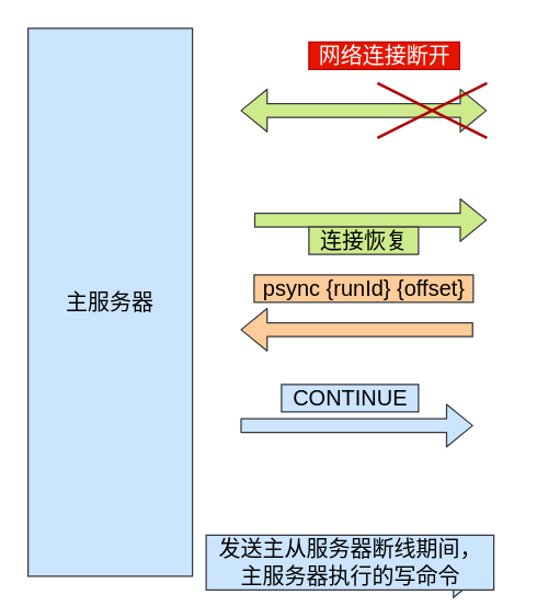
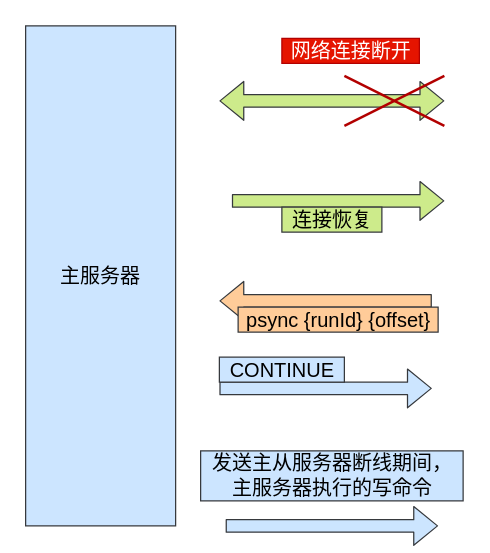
- <mxCell id="12" value="psync {runId} {offset}" style="text;html=1;align=center;verticalAlign=middle;resizable=0;points=[];autosize=1;strokeColor=#36393d;fontSize=16;fillColor=#ffcc99;" vertex="1" parent="1"><mxGeometry x="185" y="200" width="160" height="20" as="geometry" /></mxCell>
+ <mxCell id="12" value="psync {runId} {offset}" style="text;html=1;align=center;verticalAlign=middle;resizable=0;points=[];autosize=1;strokeColor=#36393d;fontSize=16;fillColor=#ffcc99;" vertex="1" parent="1"><mxGeometry x="190" y="245" width="160" height="20" as="geometry" /></mxCell>
- <mxCell id="13" value="CONTINUE" style="text;html=1;align=center;verticalAlign=middle;resizable=0;points=[];autosize=1;strokeColor=#36393d;fontSize=16;fillColor=#cce5ff;" vertex="1" parent="1"><mxGeometry x="205" y="280" width="100" height="20" as="geometry" /></mxCell>
+ <mxCell id="13" value="CONTINUE" style="text;html=1;align=center;verticalAlign=middle;resizable=0;points=[];autosize=1;strokeColor=#36393d;fontSize=16;fillColor=#cce5ff;" vertex="1" parent="1"><mxGeometry x="175" y="285" width="100" height="20" as="geometry" /></mxCell>
- <mxCell id="14" value="发送主从服务器断线期间，&lt;br style=&quot;font-size: 16px;&quot;&gt;主服务器执行的写命令" style="text;html=1;align=center;verticalAlign=middle;resizable=0;points=[];autosize=1;strokeColor=#36393d;fontSize=16;fillColor=#cce5ff;" vertex="1" parent="1"><mxGeometry x="150" y="390" width="210" height="40" as="geometry" /></mxCell>
+ <mxCell id="14" value="发送主从服务器断线期间，&lt;br style=&quot;font-size: 16px;&quot;&gt;主服务器执行的写命令" style="text;html=1;align=center;verticalAlign=middle;resizable=0;points=[];autosize=1;strokeColor=#36393d;fontSize=16;fillColor=#cce5ff;" vertex="1" parent="1"><mxGeometry x="160" y="360" width="210" height="40" as="geometry" /></mxCell>
